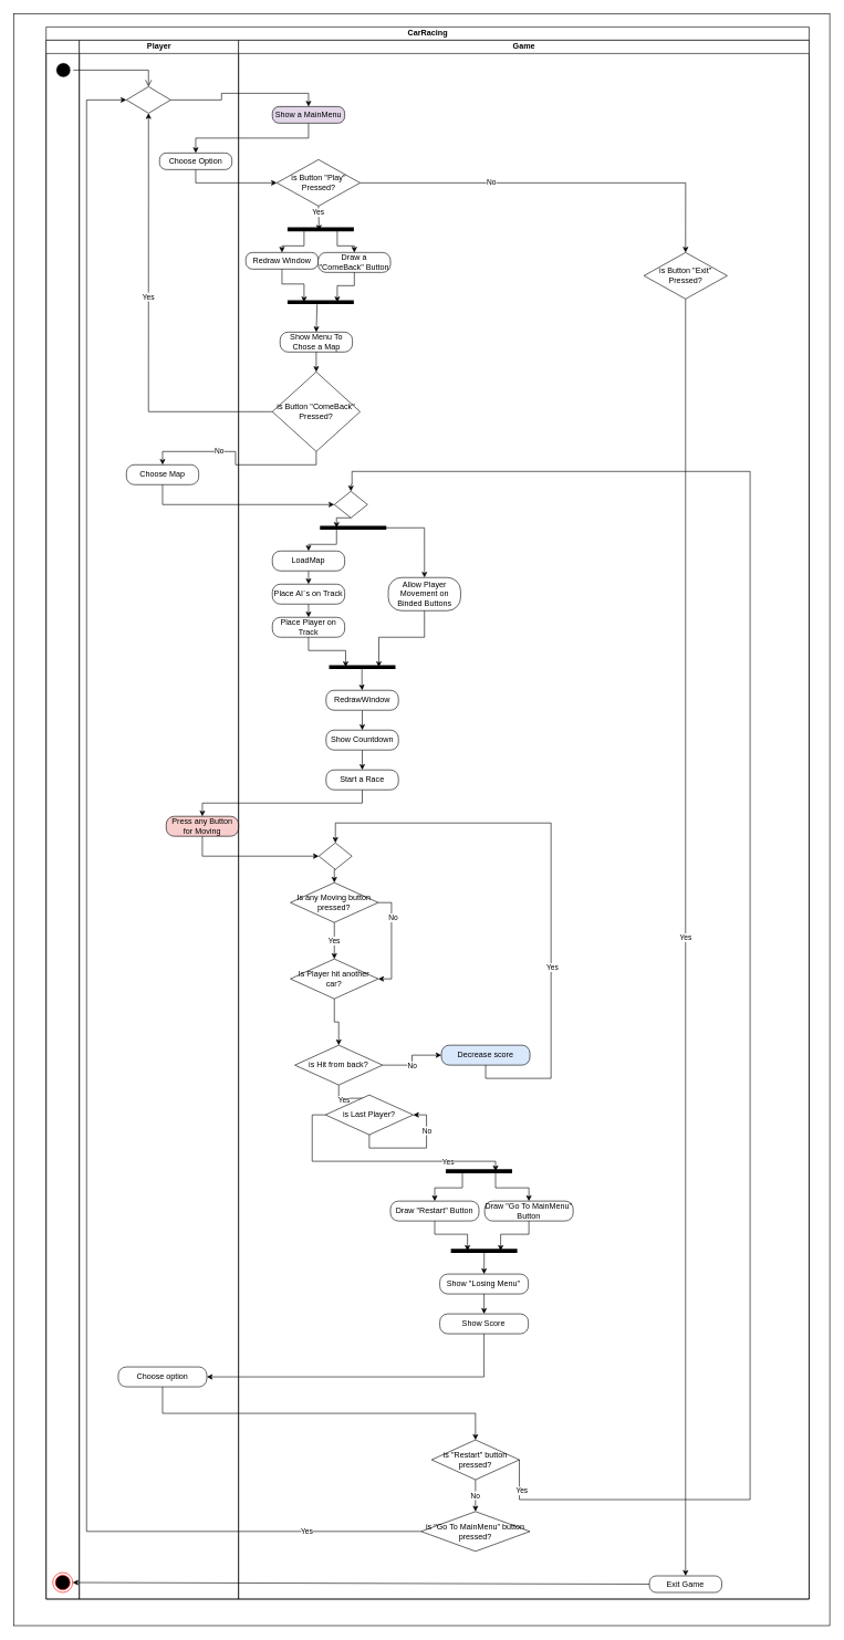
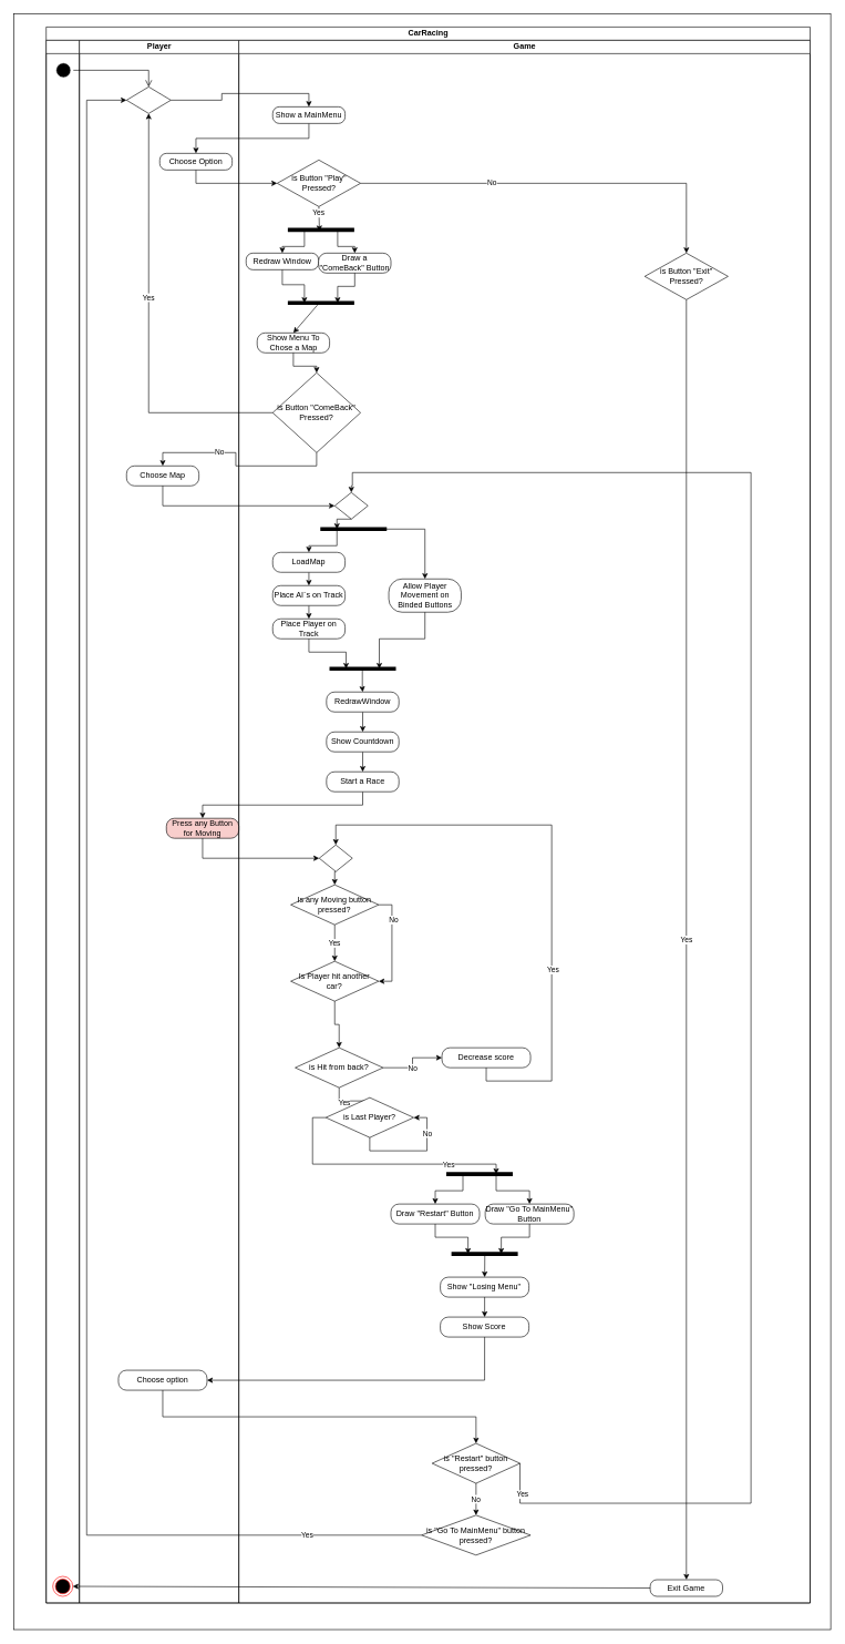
- <mxCell id="19" value="Show a MainMenu" style="rounded=1;whiteSpace=wrap;html=1;arcSize=40;fontColor=#000000;fillColor=#e1d5e7;strokeColor=#000000;" vertex="1" parent="18"><mxGeometry x="51" y="100" width="109" height="25" as="geometry" /></mxCell>
+ <mxCell id="19" value="Show a MainMenu" style="rounded=1;whiteSpace=wrap;html=1;arcSize=40;fontColor=#000000;fillColor=#FFFFFF;strokeColor=#000000;" vertex="1" parent="18"><mxGeometry x="51" y="100" width="109" height="25" as="geometry" /></mxCell>
- <mxCell id="28" value="Show Menu To Chose a Map" style="rounded=1;whiteSpace=wrap;html=1;arcSize=40;fontColor=#000000;fillColor=#FFFFFF;strokeColor=#000000;" vertex="1" parent="18"><mxGeometry x="62.63" y="440" width="109" height="30" as="geometry" /></mxCell>
+ <mxCell id="28" value="Show Menu To Chose a Map" style="rounded=1;whiteSpace=wrap;html=1;arcSize=40;fontColor=#000000;fillColor=#FFFFFF;strokeColor=#000000;" vertex="1" parent="18"><mxGeometry x="27.63" y="440" width="109" height="30" as="geometry" /></mxCell>
- <mxCell id="85" value="Decrease score" style="rounded=1;whiteSpace=wrap;html=1;arcSize=40;fontColor=#000000;fillColor=#dae8fc;strokeColor=#000000;" vertex="1" parent="18"><mxGeometry x="305.76" y="1515" width="133.37" height="30" as="geometry" /></mxCell>
+ <mxCell id="85" value="Decrease score" style="rounded=1;whiteSpace=wrap;html=1;arcSize=40;fontColor=#000000;fillColor=#FFFFFF;strokeColor=#000000;" vertex="1" parent="18"><mxGeometry x="305.76" y="1515" width="133.37" height="30" as="geometry" /></mxCell>
